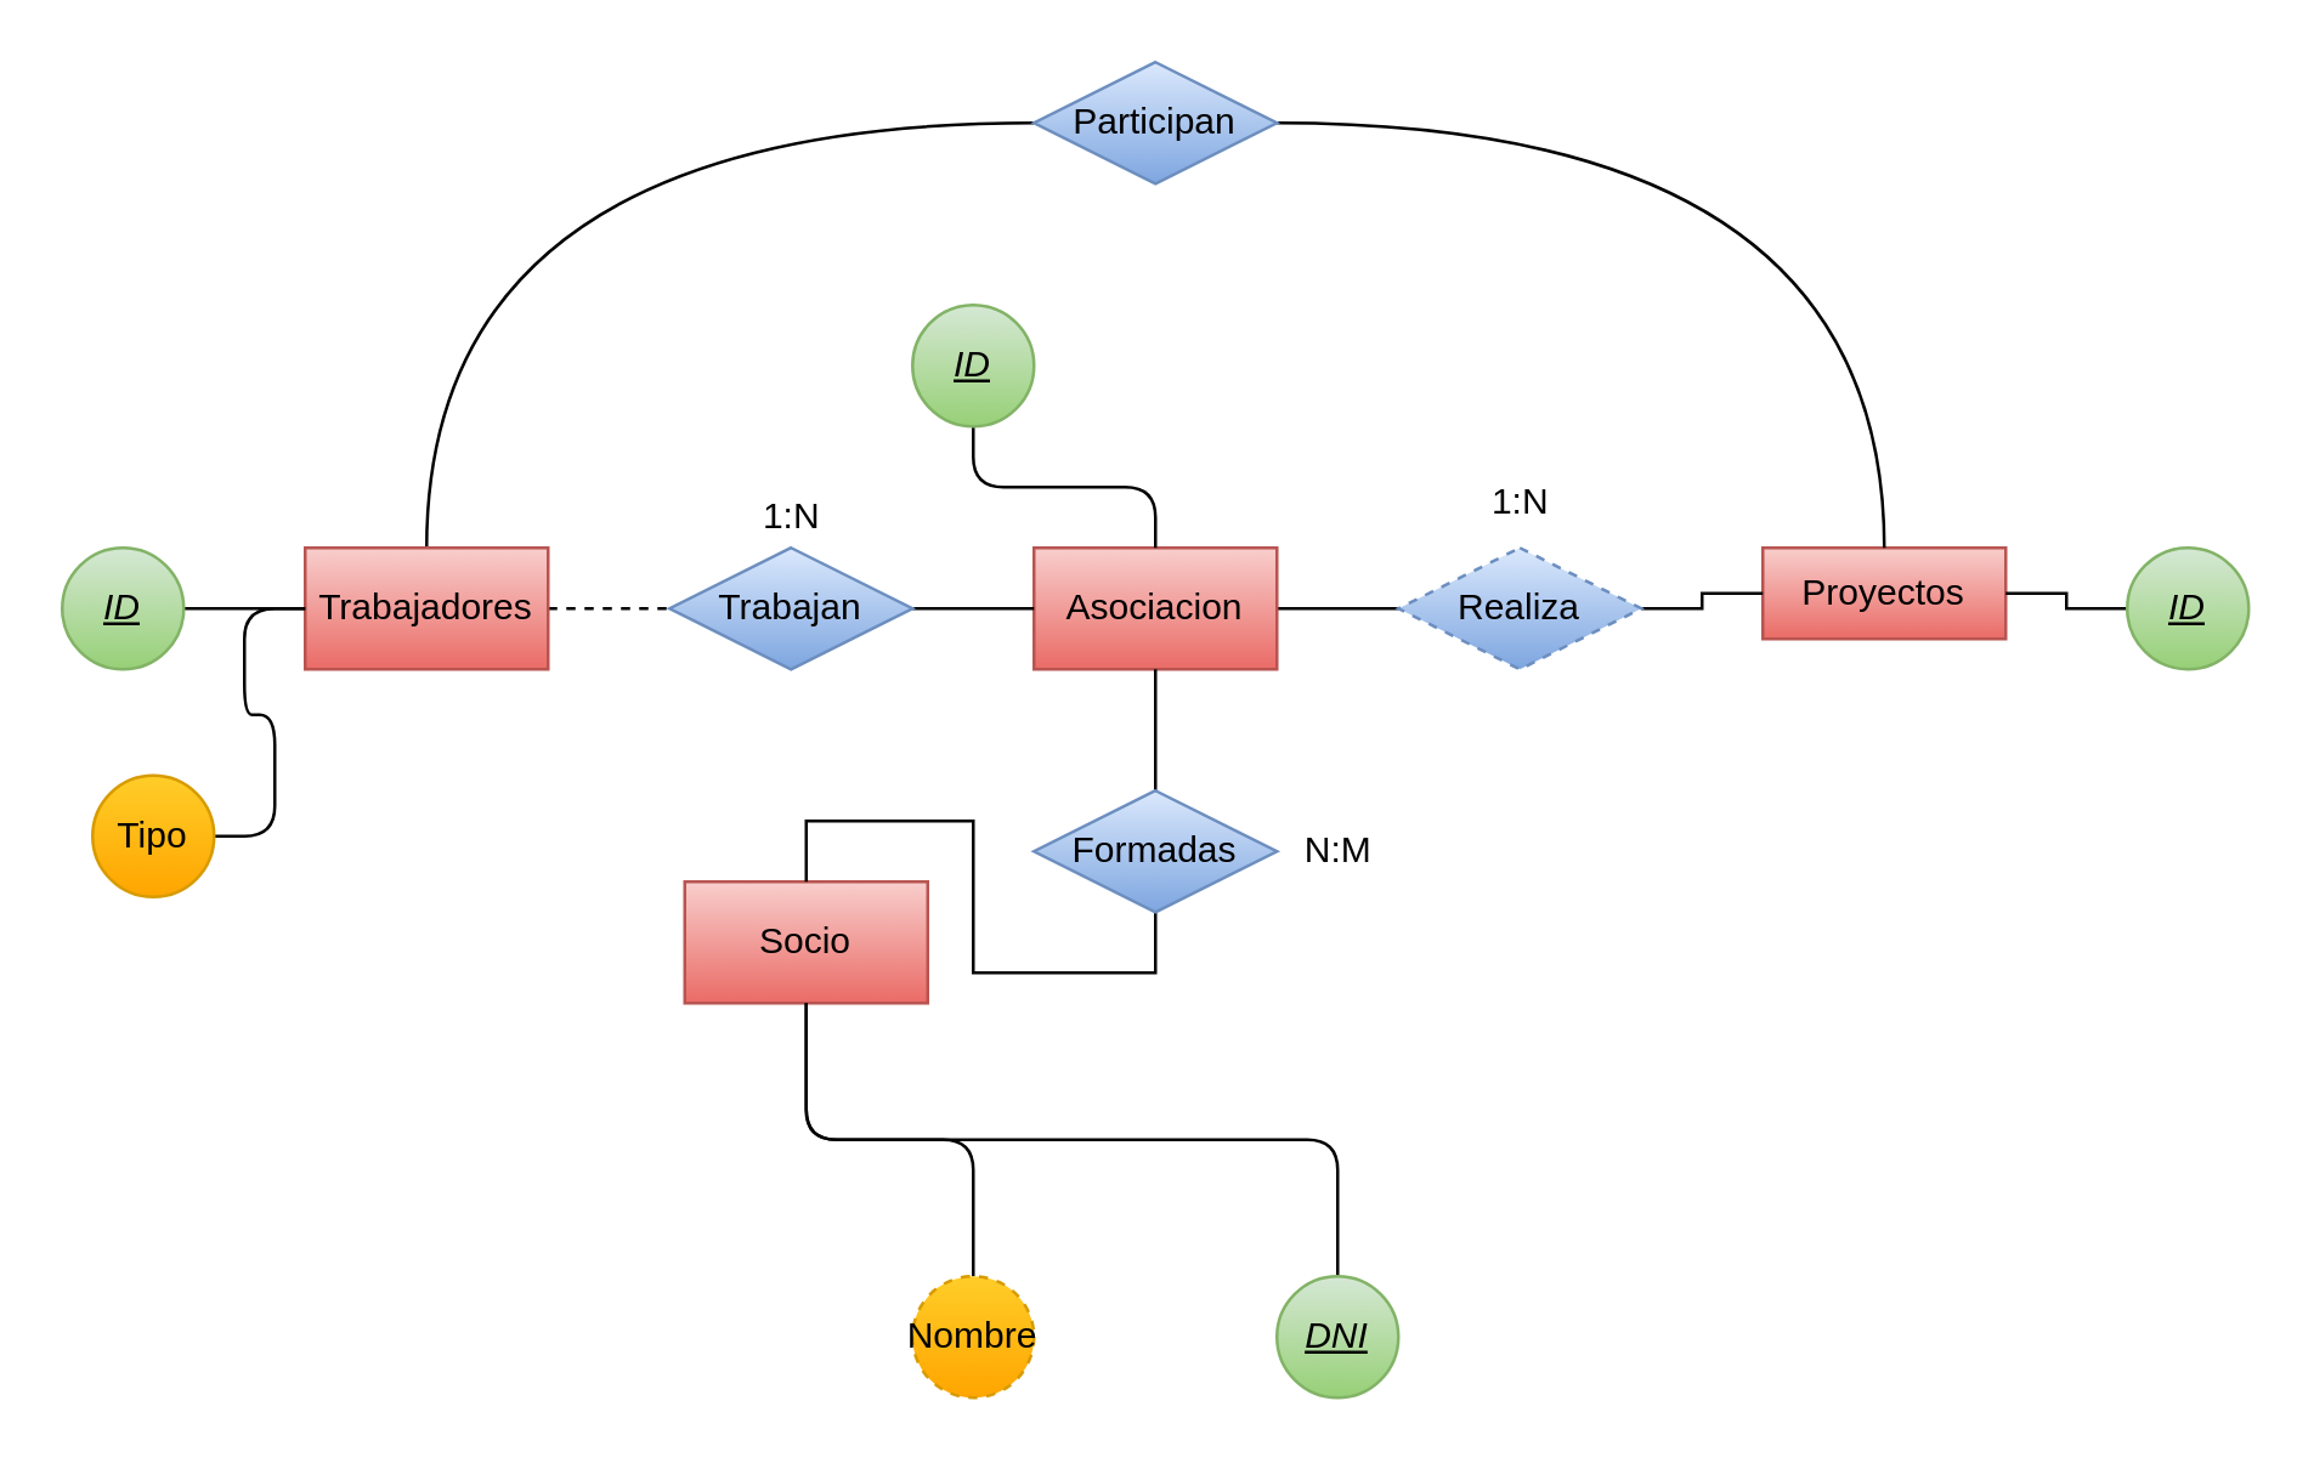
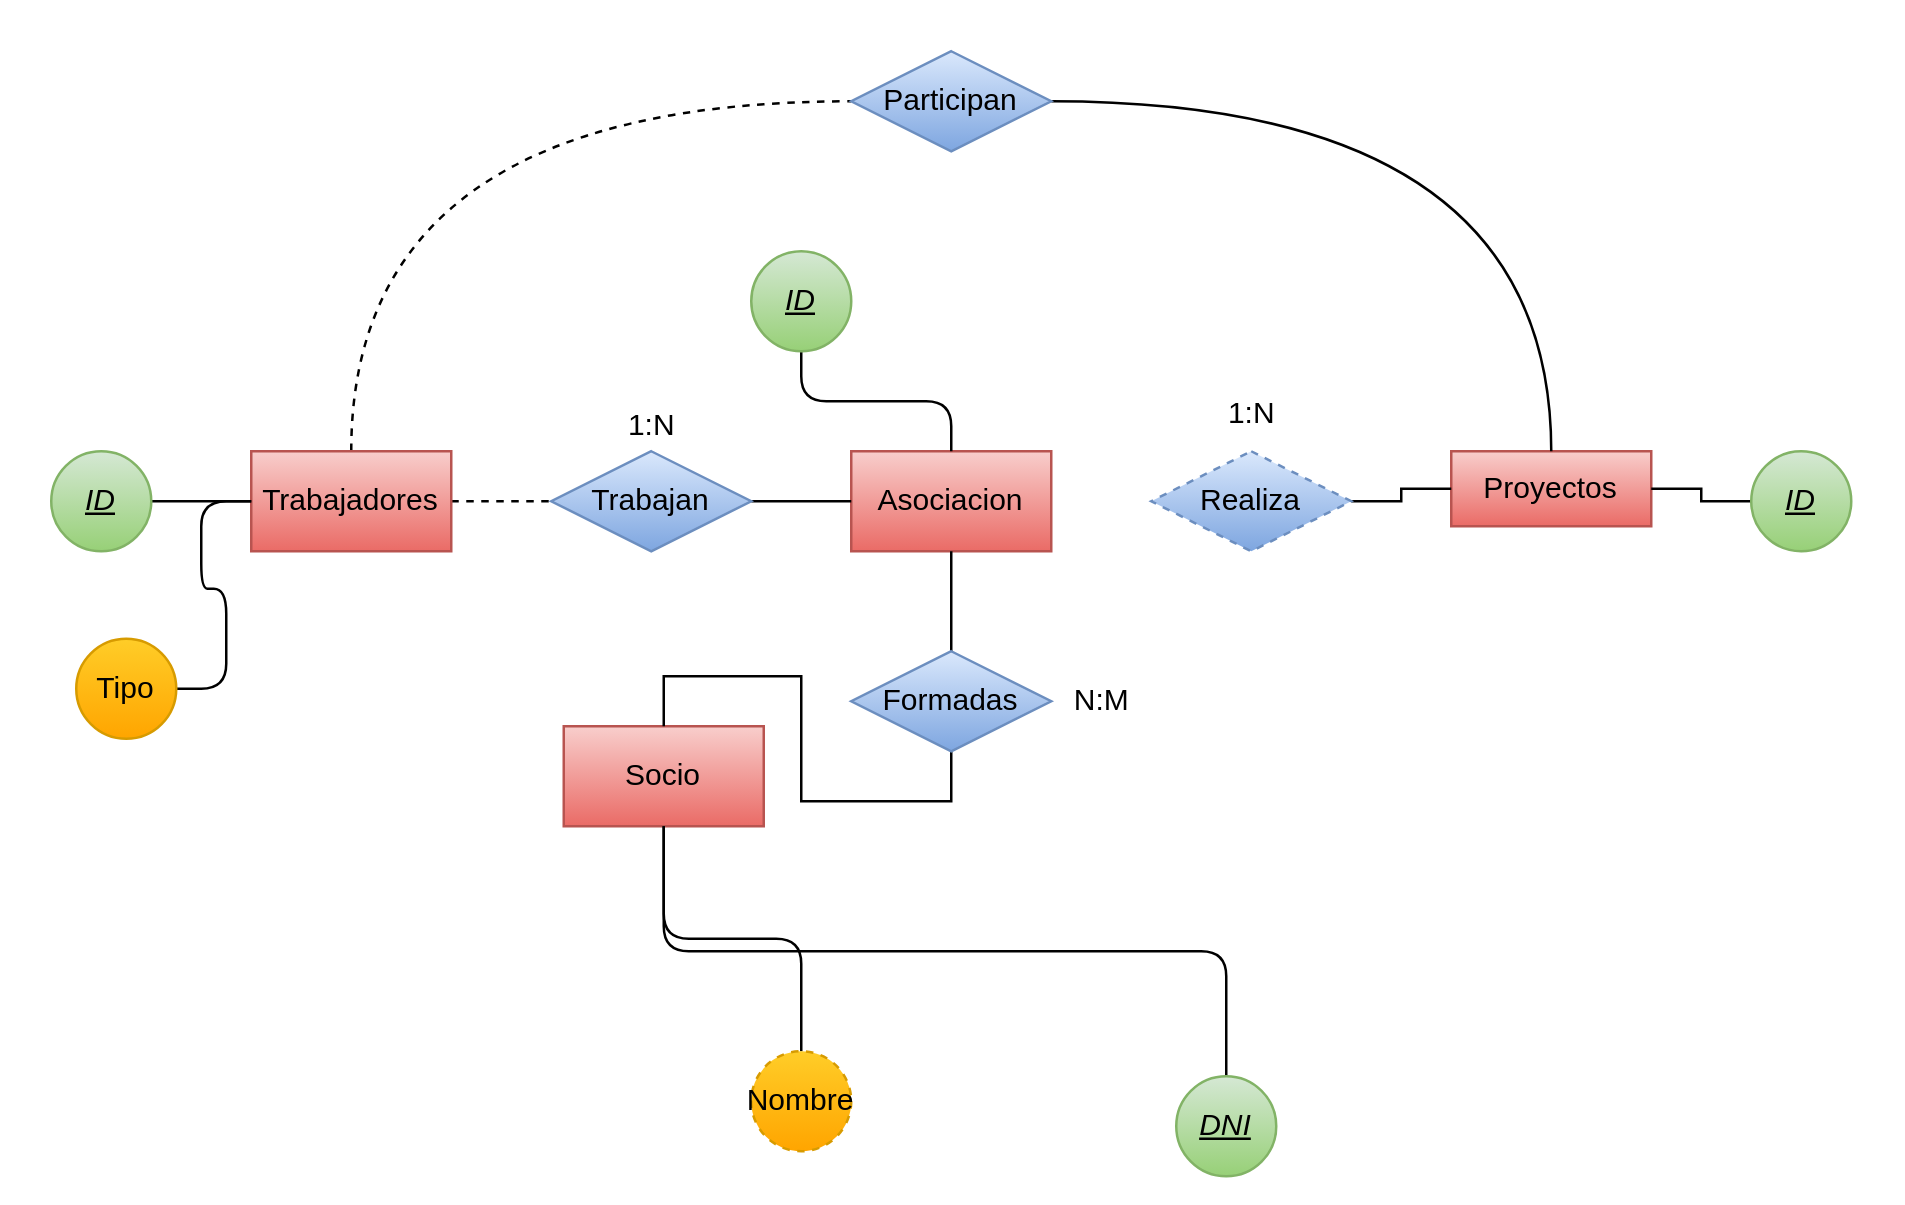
- <mxCell id="7" style="edgeStyle=orthogonalEdgeStyle;rounded=0;orthogonalLoop=1;jettySize=auto;html=1;exitX=0.5;exitY=0;exitDx=0;exitDy=0;entryX=0;entryY=0.5;entryDx=0;entryDy=0;curved=1;endArrow=none;endFill=0;" edge="1" parent="1" source="8" target="31"><mxGeometry relative="1" as="geometry" /></mxCell>
+ <mxCell id="7" style="edgeStyle=orthogonalEdgeStyle;rounded=0;orthogonalLoop=1;jettySize=auto;html=1;exitX=0.5;exitY=0;exitDx=0;exitDy=0;entryX=0;entryY=0.5;entryDx=0;entryDy=0;curved=1;endArrow=none;endFill=0;dashed=1;" edge="1" parent="1" source="8" target="31"><mxGeometry relative="1" as="geometry" /></mxCell>
- <mxCell id="2" style="edgeStyle=orthogonalEdgeStyle;rounded=0;orthogonalLoop=1;jettySize=auto;html=1;exitX=1;exitY=0.5;exitDx=0;exitDy=0;entryX=0;entryY=0.5;entryDx=0;entryDy=0;endArrow=none;endFill=0;" edge="1" parent="1" source="3" target="15"><mxGeometry relative="1" as="geometry" /></mxCell>
- <mxCell id="25" value="&lt;u&gt;&lt;i&gt;DNI&lt;/i&gt;&lt;/u&gt;" style="ellipse;whiteSpace=wrap;html=1;fillColor=#d5e8d4;gradientColor=#97d077;strokeColor=#82b366;" vertex="1" parent="1"><mxGeometry x="420" y="420" width="40" height="40" as="geometry" /></mxCell>
+ <mxCell id="25" value="&lt;u&gt;&lt;i&gt;DNI&lt;/i&gt;&lt;/u&gt;" style="ellipse;whiteSpace=wrap;html=1;fillColor=#d5e8d4;gradientColor=#97d077;strokeColor=#82b366;" vertex="1" parent="1"><mxGeometry x="470" y="430" width="40" height="40" as="geometry" /></mxCell>
